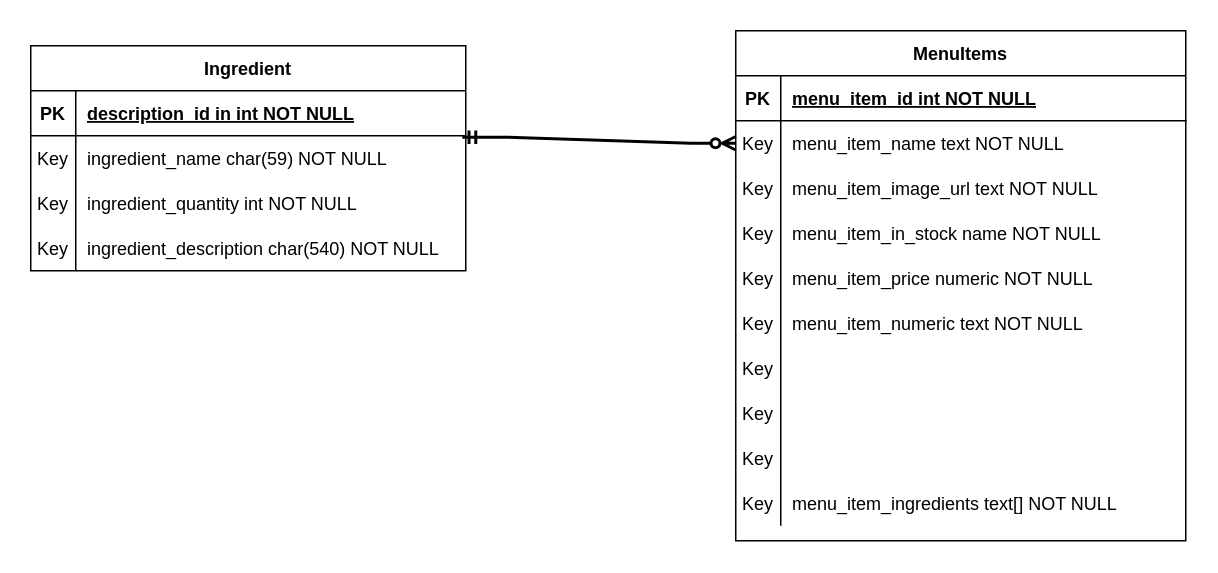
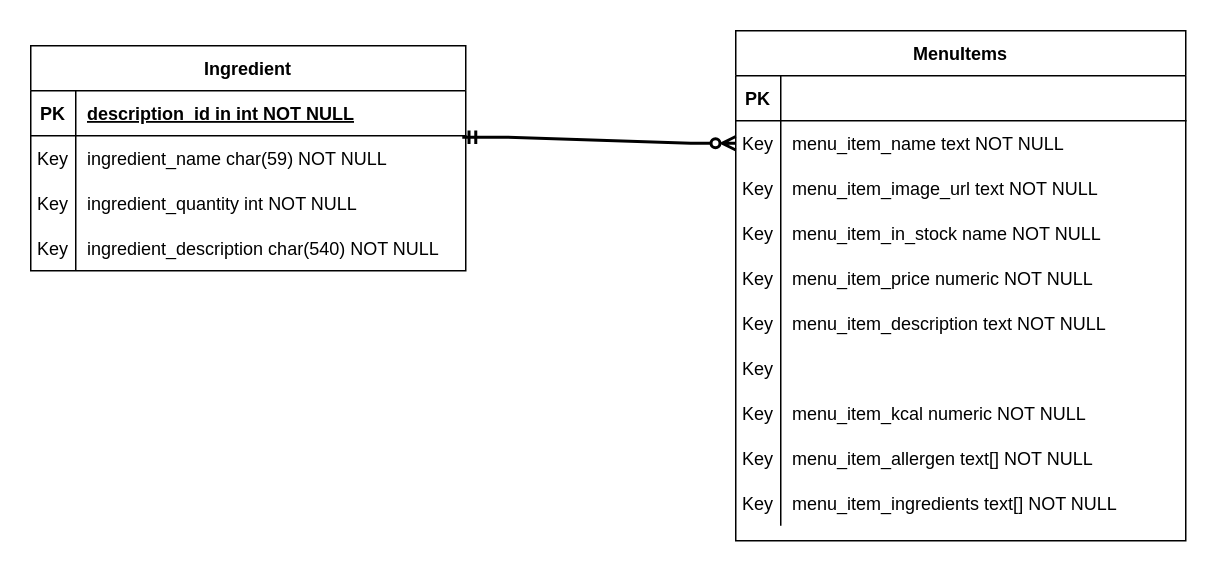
- <mxCell id="5" value="menu_item_id int NOT NULL " style="shape=partialRectangle;overflow=hidden;connectable=0;fillColor=none;top=0;left=0;bottom=0;right=0;align=left;spacingLeft=6;fontStyle=5;" vertex="1" parent="3"><mxGeometry x="30" width="270" height="30" as="geometry"><mxRectangle width="270" height="30" as="alternateBounds" /></mxGeometry></mxCell>
- <mxCell id="20" value="menu_item_numeric text NOT NULL" style="shape=partialRectangle;overflow=hidden;connectable=0;fillColor=none;top=0;left=0;bottom=0;right=0;align=left;spacingLeft=6;" vertex="1" parent="18"><mxGeometry x="30" width="270" height="30" as="geometry"><mxRectangle width="270" height="30" as="alternateBounds" /></mxGeometry></mxCell>
+ <mxCell id="20" value="menu_item_description text NOT NULL" style="shape=partialRectangle;overflow=hidden;connectable=0;fillColor=none;top=0;left=0;bottom=0;right=0;align=left;spacingLeft=6;" vertex="1" parent="18"><mxGeometry x="30" width="270" height="30" as="geometry"><mxRectangle width="270" height="30" as="alternateBounds" /></mxGeometry></mxCell>
+ <mxCell id="25" value="menu_item_kcal numeric NOT NULL" style="shape=partialRectangle;overflow=hidden;connectable=0;fillColor=none;top=0;left=0;bottom=0;right=0;align=left;spacingLeft=6;" vertex="1" parent="23"><mxGeometry x="30" width="270" height="30" as="geometry"><mxRectangle width="270" height="30" as="alternateBounds" /></mxGeometry></mxCell>
+ <mxCell id="28" value="menu_item_allergen text[] NOT NULL" style="shape=partialRectangle;overflow=hidden;connectable=0;fillColor=none;top=0;left=0;bottom=0;right=0;align=left;spacingLeft=6;" vertex="1" parent="26"><mxGeometry x="30" width="270" height="30" as="geometry"><mxRectangle width="270" height="30" as="alternateBounds" /></mxGeometry></mxCell>
